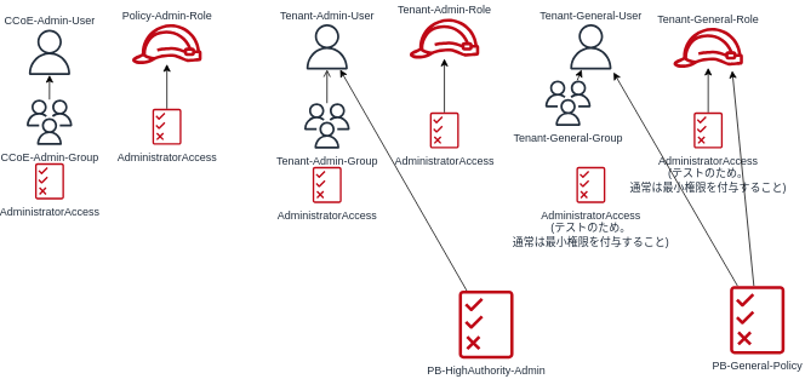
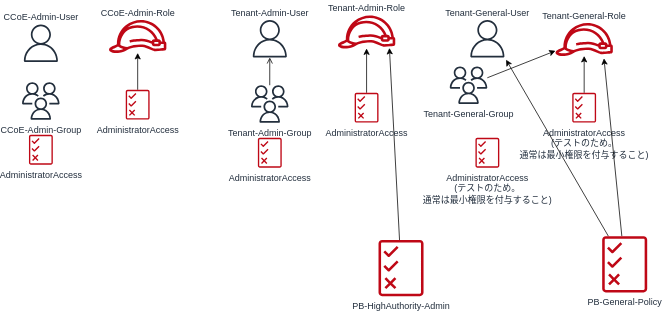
- <mxCell id="3" value="Policy-Admin-Role" style="sketch=0;outlineConnect=0;fontColor=#232F3E;gradientColor=none;fillColor=#BF0816;strokeColor=none;dashed=0;verticalLabelPosition=top;verticalAlign=bottom;align=center;html=1;fontSize=12;fontStyle=0;aspect=fixed;pointerEvents=1;shape=mxgraph.aws4.role;labelPosition=center;" vertex="1" parent="1"><mxGeometry x="136" y="26" width="78" height="44" as="geometry" /></mxCell>
+ <mxCell id="3" value="CCoE-Admin-Role" style="sketch=0;outlineConnect=0;fontColor=#232F3E;gradientColor=none;fillColor=#BF0816;strokeColor=none;dashed=0;verticalLabelPosition=top;verticalAlign=bottom;align=center;html=1;fontSize=12;fontStyle=0;aspect=fixed;pointerEvents=1;shape=mxgraph.aws4.role;labelPosition=center;" vertex="1" parent="1"><mxGeometry x="136" y="26" width="78" height="44" as="geometry" /></mxCell>
- <mxCell id="21" style="rounded=0;orthogonalLoop=1;jettySize=auto;html=1;" edge="1" parent="1" source="22" target="19"><mxGeometry relative="1" as="geometry" /></mxCell>
+ <mxCell id="21" style="rounded=0;orthogonalLoop=1;jettySize=auto;html=1;" edge="1" parent="1" source="22" target="20"><mxGeometry relative="1" as="geometry" /></mxCell>
- <mxCell id="7" style="rounded=0;orthogonalLoop=1;jettySize=auto;html=1;" edge="1" parent="1" source="8" target="2"><mxGeometry relative="1" as="geometry" /></mxCell>
+ <mxCell id="5" style="edgeStyle=none;rounded=0;orthogonalLoop=1;jettySize=auto;html=1;entryX=0.898;entryY=0.985;entryDx=0;entryDy=0;entryPerimeter=0;" edge="1" parent="1" source="6" target="13"><mxGeometry relative="1" as="geometry"><mxPoint x="506" y="79" as="targetPoint" /></mxGeometry></mxCell>
- <mxCell id="4" style="edgeStyle=none;rounded=0;orthogonalLoop=1;jettySize=auto;html=1;" edge="1" parent="1" source="6" target="12"><mxGeometry relative="1" as="geometry" /></mxCell>
